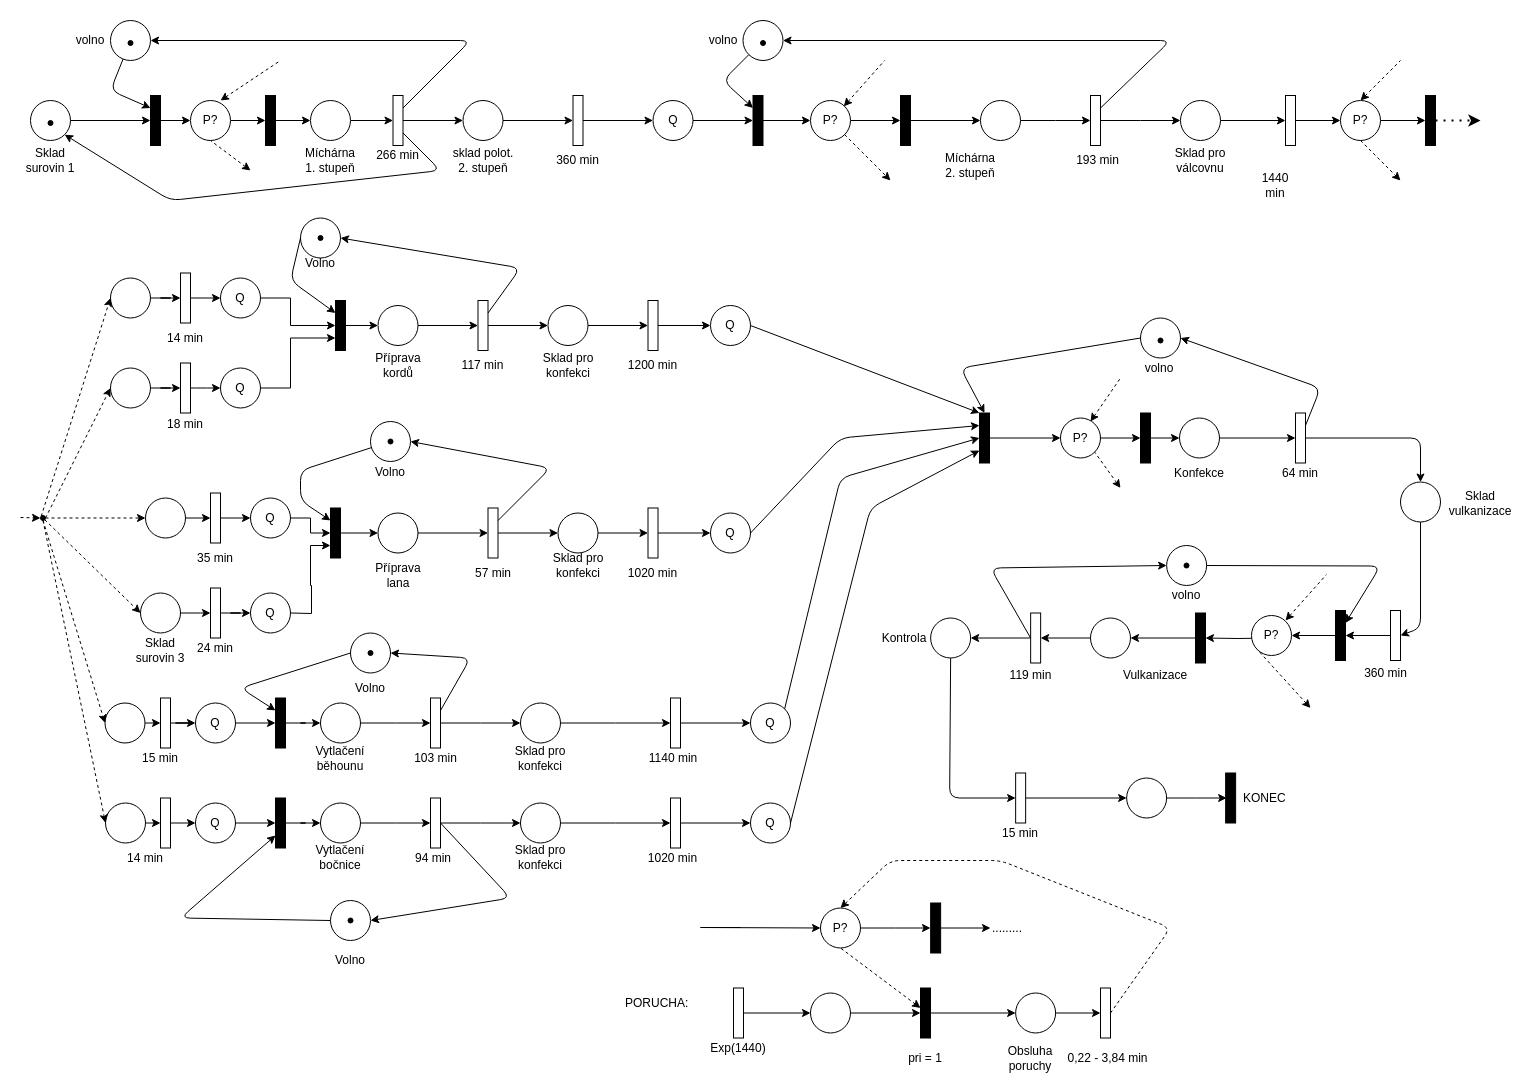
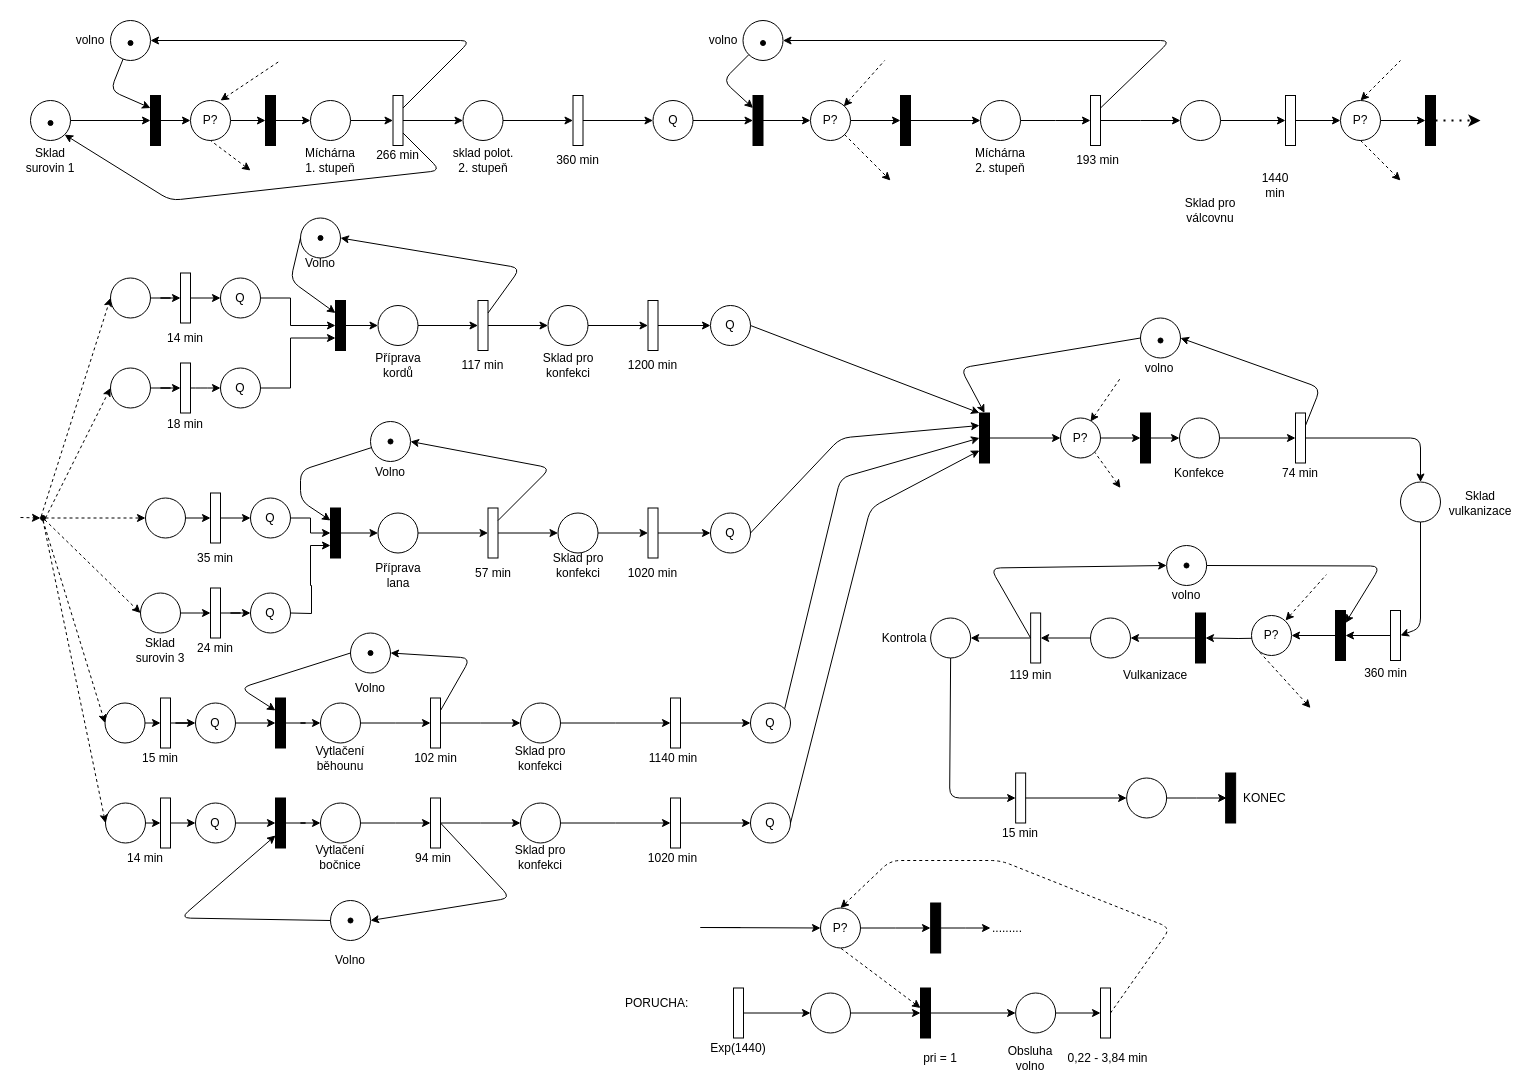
- <mxCell id="31" value="Sklad pro válcovnu" style="text;html=1;strokeColor=none;fillColor=none;align=center;verticalAlign=middle;whiteSpace=wrap;rounded=0;" parent="1" vertex="1"><mxGeometry x="1170" y="150" width="60" height="20" as="geometry" /></mxCell>
+ <mxCell id="31" value="Sklad pro válcovnu" style="text;html=1;strokeColor=none;fillColor=none;align=center;verticalAlign=middle;whiteSpace=wrap;rounded=0;" parent="1" vertex="1"><mxGeometry x="1180" y="200" width="60" height="20" as="geometry" /></mxCell>
- <mxCell id="25" value="Míchárna&lt;br&gt;2. stupeň" style="text;html=1;strokeColor=none;fillColor=none;align=center;verticalAlign=middle;whiteSpace=wrap;rounded=0;" parent="1" vertex="1"><mxGeometry x="935" y="155" width="70" height="20" as="geometry" /></mxCell>
+ <mxCell id="25" value="Míchárna&lt;br&gt;2. stupeň" style="text;html=1;strokeColor=none;fillColor=none;align=center;verticalAlign=middle;whiteSpace=wrap;rounded=0;" parent="1" vertex="1"><mxGeometry x="965" y="150" width="70" height="20" as="geometry" /></mxCell>
- <mxCell id="107" value="64 min" style="text;html=1;strokeColor=none;fillColor=none;align=center;verticalAlign=middle;whiteSpace=wrap;rounded=0;" parent="1" vertex="1"><mxGeometry x="1280" y="462.5" width="40" height="20" as="geometry" /></mxCell>
+ <mxCell id="107" value="74 min" style="text;html=1;strokeColor=none;fillColor=none;align=center;verticalAlign=middle;whiteSpace=wrap;rounded=0;" parent="1" vertex="1"><mxGeometry x="1280" y="462.5" width="40" height="20" as="geometry" /></mxCell>
- <mxCell id="83" value="103 min" style="text;html=1;strokeColor=none;fillColor=none;align=center;verticalAlign=middle;whiteSpace=wrap;rounded=0;" parent="1" vertex="1"><mxGeometry x="412.5" y="747.5" width="45" height="20" as="geometry" /></mxCell>
+ <mxCell id="83" value="102 min" style="text;html=1;strokeColor=none;fillColor=none;align=center;verticalAlign=middle;whiteSpace=wrap;rounded=0;" parent="1" vertex="1"><mxGeometry x="412.5" y="747.5" width="45" height="20" as="geometry" /></mxCell>
- <mxCell id="217" value="pri = 1" style="text;html=1;strokeColor=none;fillColor=none;align=center;verticalAlign=middle;whiteSpace=wrap;rounded=0;" parent="1" vertex="1"><mxGeometry x="905" y="1047.5" width="40" height="20" as="geometry" /></mxCell>
+ <mxCell id="217" value="pri = 1" style="text;html=1;strokeColor=none;fillColor=none;align=center;verticalAlign=middle;whiteSpace=wrap;rounded=0;" parent="1" vertex="1"><mxGeometry x="920" y="1047.5" width="40" height="20" as="geometry" /></mxCell>
- <mxCell id="229" value="Obsluha poruchy" style="text;html=1;strokeColor=none;fillColor=none;align=center;verticalAlign=middle;whiteSpace=wrap;rounded=0;" parent="1" vertex="1"><mxGeometry x="1010" y="1047.5" width="40" height="20" as="geometry" /></mxCell>
+ <mxCell id="229" value="Obsluha volno" style="text;html=1;strokeColor=none;fillColor=none;align=center;verticalAlign=middle;whiteSpace=wrap;rounded=0;" parent="1" vertex="1"><mxGeometry x="1010" y="1047.5" width="40" height="20" as="geometry" /></mxCell>
